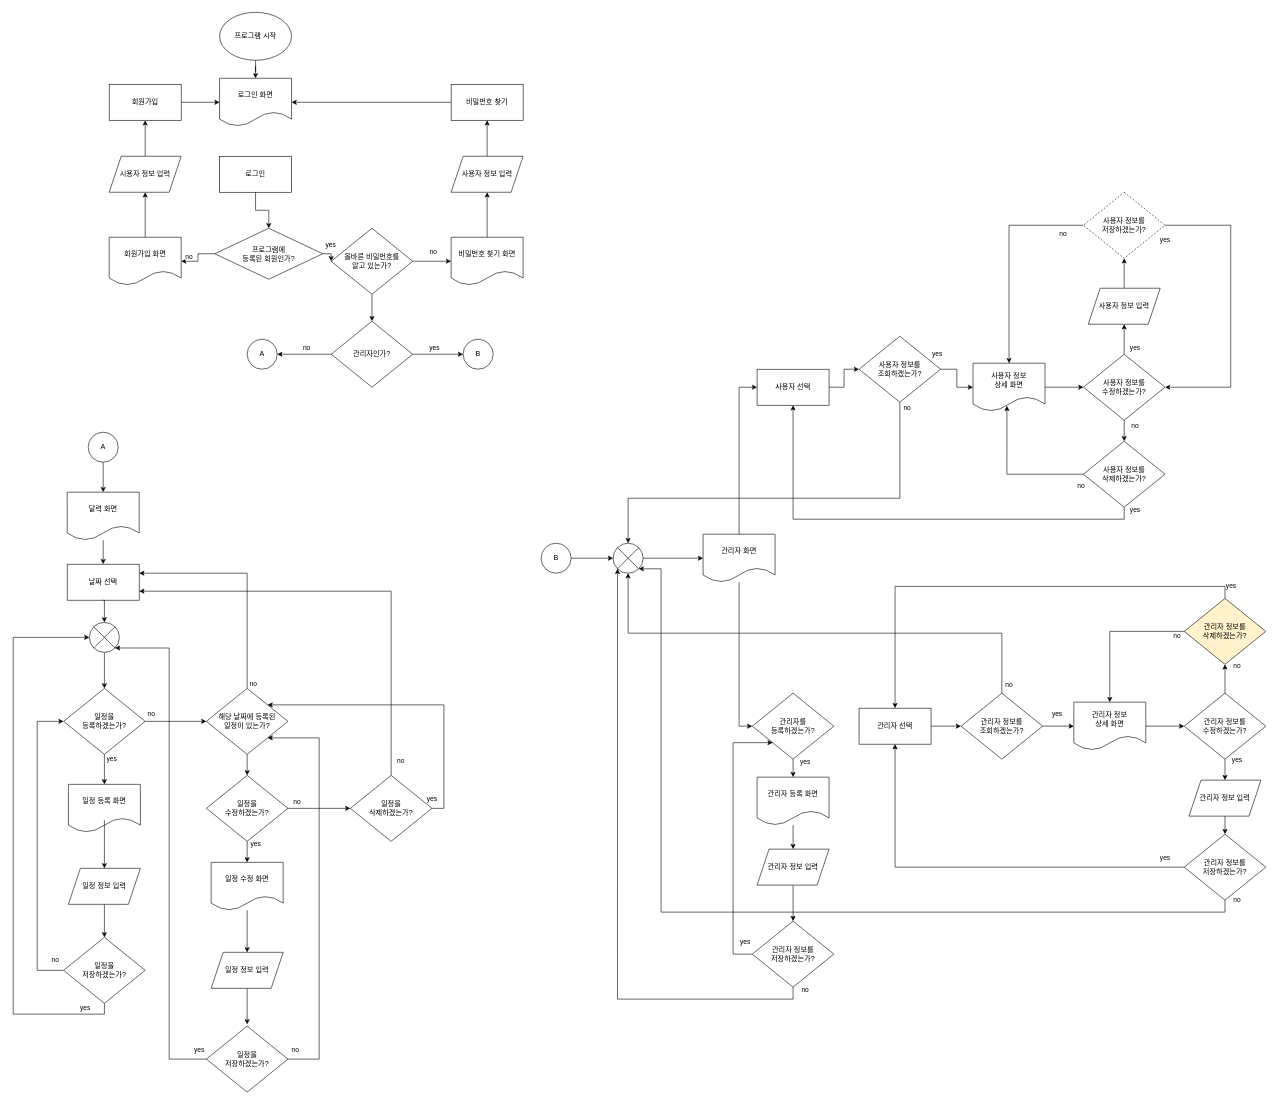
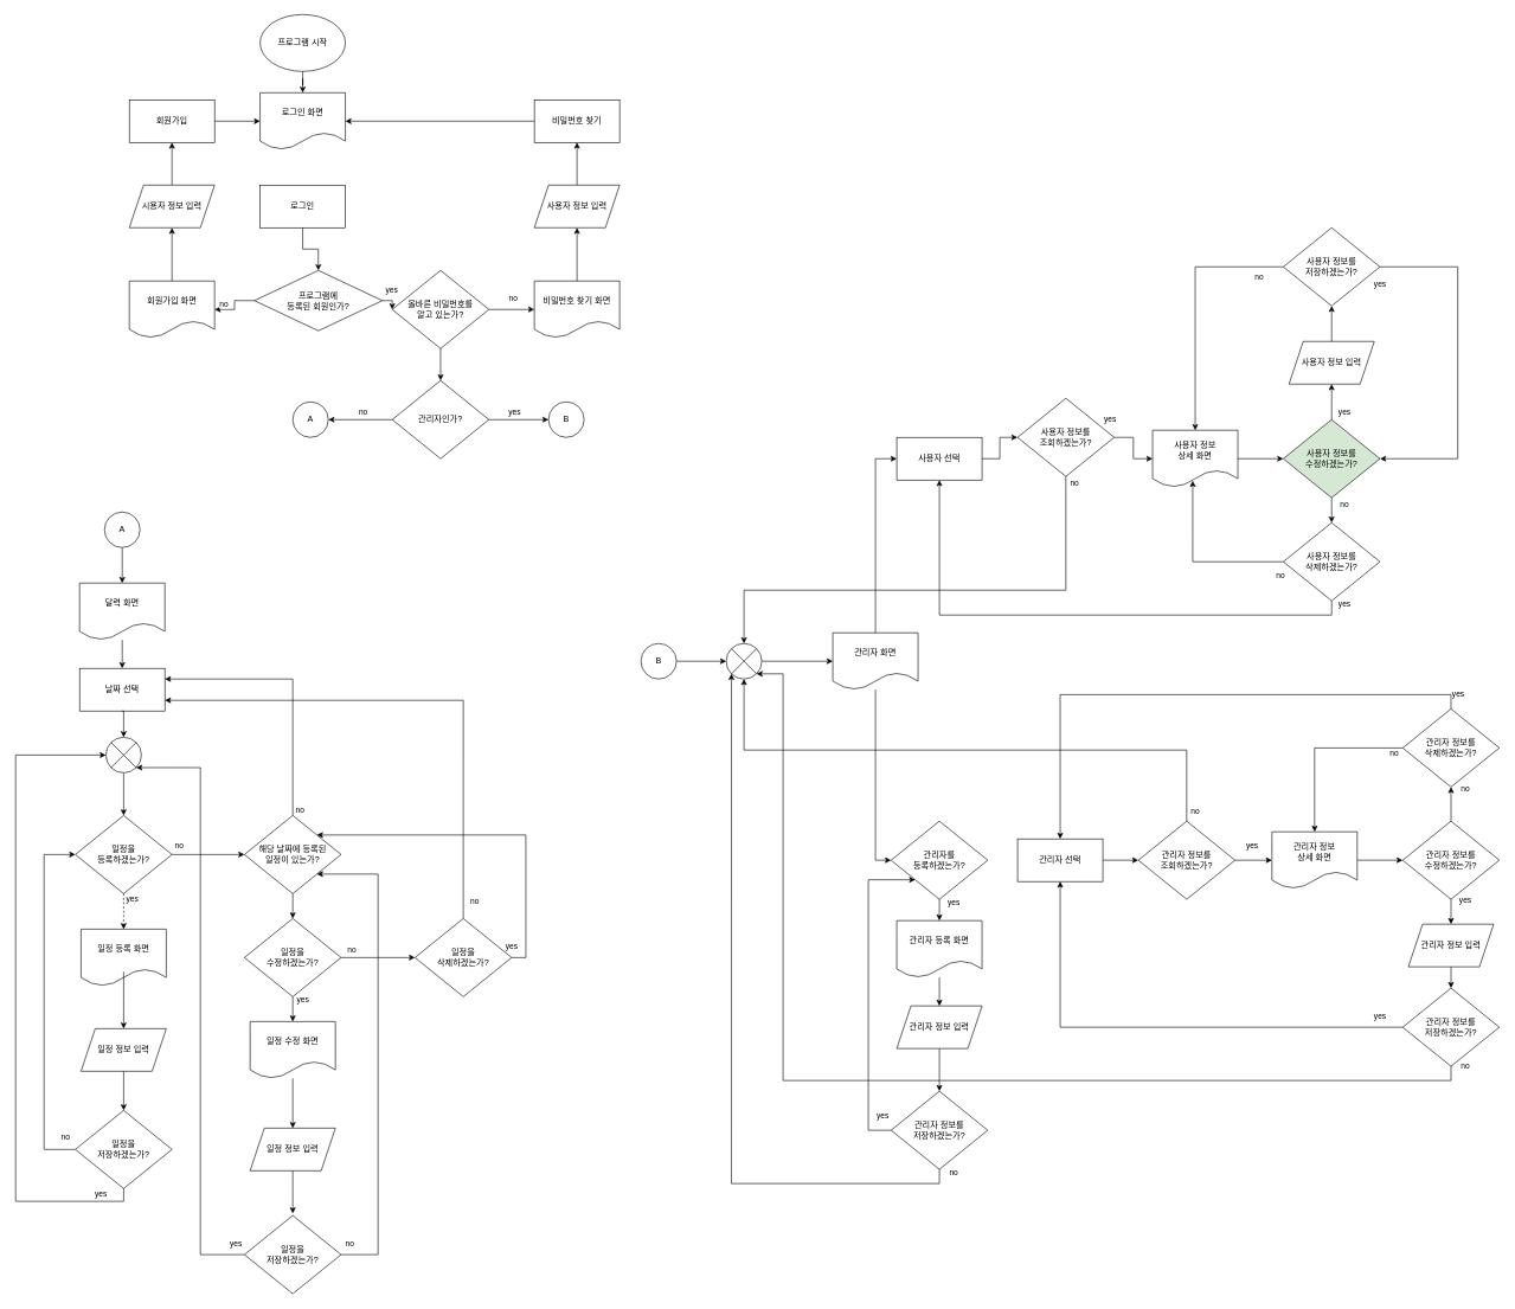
- <mxCell id="44" value="사용자 정보를&lt;br&gt;저장하겠는가?" style="rhombus;whiteSpace=wrap;html=1;dashed=1;" vertex="1" parent="1"><mxGeometry x="1805" y="320" width="136" height="110" as="geometry" /></mxCell>
+ <mxCell id="44" value="사용자 정보를&lt;br&gt;저장하겠는가?" style="rhombus;whiteSpace=wrap;html=1;" vertex="1" parent="1"><mxGeometry x="1805" y="320" width="136" height="110" as="geometry" /></mxCell>
- <mxCell id="40" value="사용자 정보를&lt;br&gt;수정하겠는가?" style="rhombus;whiteSpace=wrap;html=1;" vertex="1" parent="1"><mxGeometry x="1805" y="590" width="136" height="110" as="geometry" /></mxCell>
+ <mxCell id="40" value="사용자 정보를&lt;br&gt;수정하겠는가?" style="rhombus;whiteSpace=wrap;html=1;fillColor=#d5e8d4;" vertex="1" parent="1"><mxGeometry x="1805" y="590" width="136" height="110" as="geometry" /></mxCell>
- <mxCell id="52" value="관리자 정보를&lt;br&gt;삭제하겠는가?" style="rhombus;whiteSpace=wrap;html=1;fillColor=#fff2cc;" vertex="1" parent="1"><mxGeometry x="1973" y="997" width="136" height="110" as="geometry" /></mxCell>
+ <mxCell id="52" value="관리자 정보를&lt;br&gt;삭제하겠는가?" style="rhombus;whiteSpace=wrap;html=1;" vertex="1" parent="1"><mxGeometry x="1973" y="997" width="136" height="110" as="geometry" /></mxCell>
- <mxCell id="21" value="yes" style="edgeStyle=orthogonalEdgeStyle;rounded=0;orthogonalLoop=1;jettySize=auto;html=1;exitX=0.5;exitY=1;exitDx=0;exitDy=0;entryX=0.5;entryY=0;entryDx=0;entryDy=0;startArrow=none;startFill=0;endArrow=classic;endFill=1;" edge="1" parent="1" source="18" target="20"><mxGeometry x="-0.667" y="12" relative="1" as="geometry"><mxPoint as="offset" /></mxGeometry></mxCell>
+ <mxCell id="21" value="yes" style="edgeStyle=orthogonalEdgeStyle;rounded=0;orthogonalLoop=1;jettySize=auto;html=1;exitX=0.5;exitY=1;exitDx=0;exitDy=0;entryX=0.5;entryY=0;entryDx=0;entryDy=0;startArrow=none;startFill=0;endArrow=classic;endFill=1;dashed=1;" edge="1" parent="1" source="18" target="20"><mxGeometry x="-0.667" y="12" relative="1" as="geometry"><mxPoint as="offset" /></mxGeometry></mxCell>
